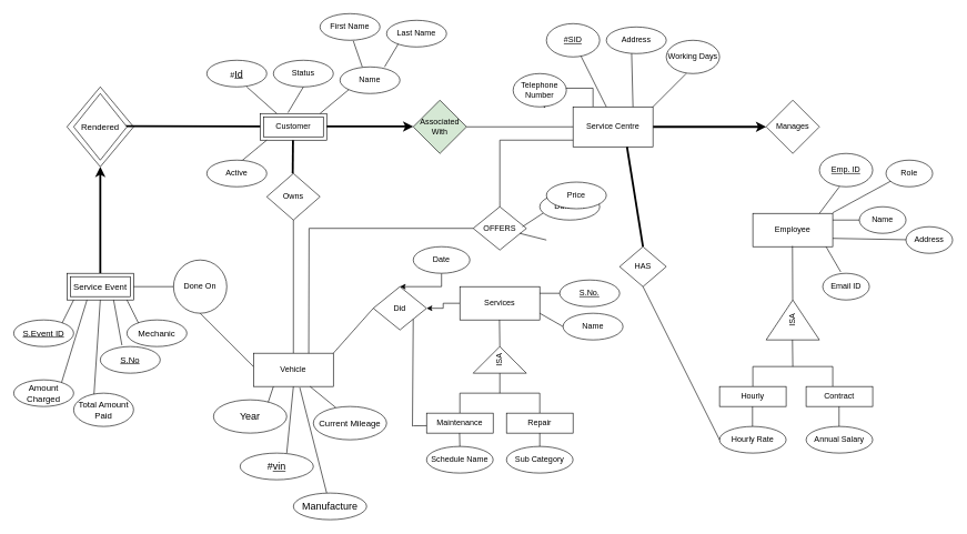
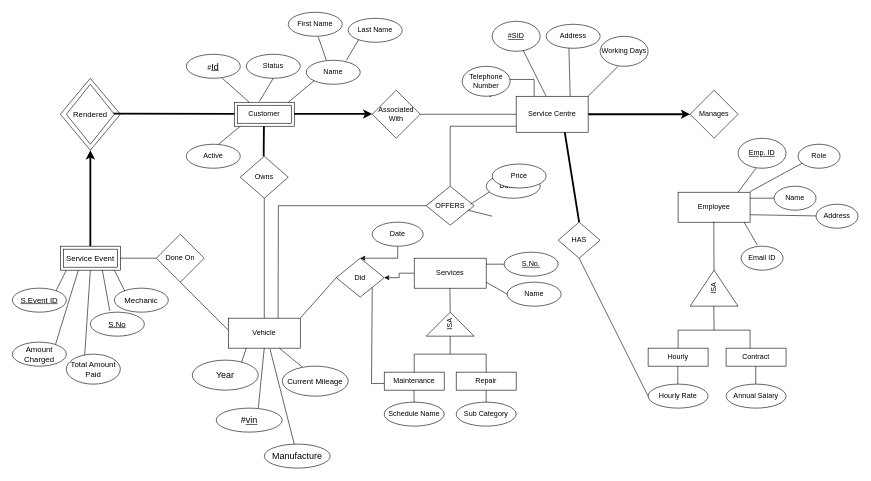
- <mxCell id="40" value="Associated&lt;br&gt;With" style="rhombus;whiteSpace=wrap;html=1;fillColor=#d5e8d4;" vertex="1" parent="1"><mxGeometry x="620" y="150" width="80" height="80" as="geometry" /></mxCell>
+ <mxCell id="40" value="Associated&lt;br&gt;With" style="rhombus;whiteSpace=wrap;html=1;" vertex="1" parent="1"><mxGeometry x="620" y="150" width="80" height="80" as="geometry" /></mxCell>
- <mxCell id="104" value="Done On" style="ellipse;whiteSpace=wrap;html=1;" vertex="1" parent="1"><mxGeometry x="260" y="390" width="80" height="80" as="geometry" /></mxCell>
+ <mxCell id="104" value="Done On" style="rhombus;whiteSpace=wrap;html=1;" vertex="1" parent="1"><mxGeometry x="260" y="390" width="80" height="80" as="geometry" /></mxCell>
